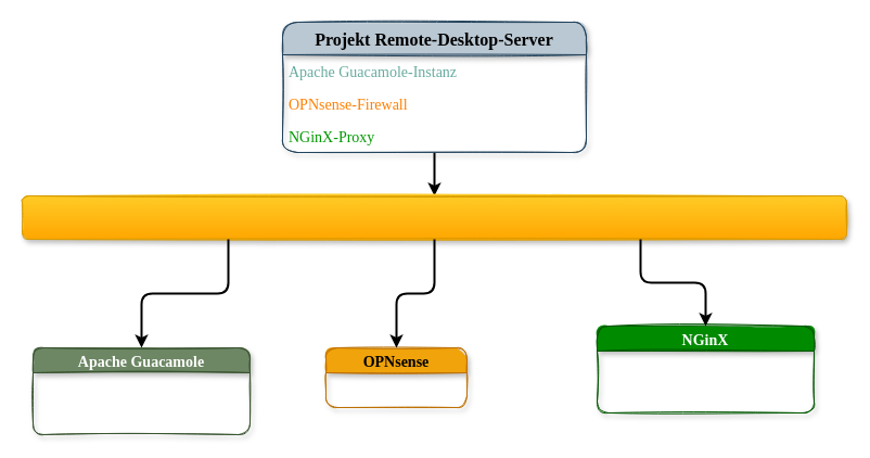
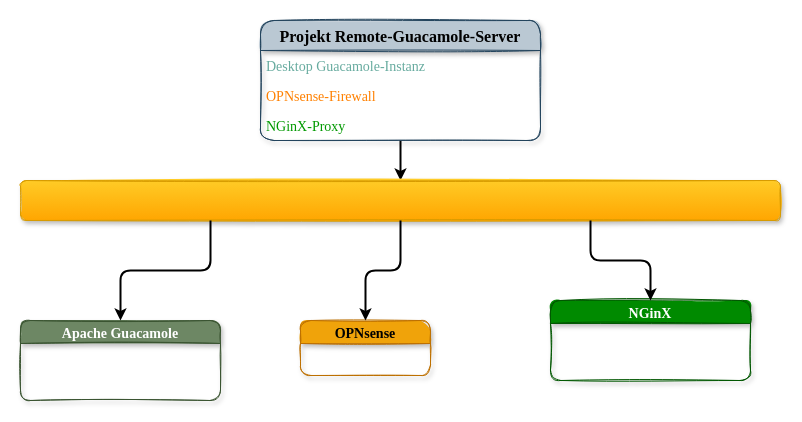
- <mxCell id="3" value="Projekt Remote-Desktop-Server" style="swimlane;fontStyle=1;childLayout=stackLayout;horizontal=1;startSize=30;horizontalStack=0;resizeParent=1;resizeParentMax=0;resizeLast=0;collapsible=1;marginBottom=0;sketch=1;shadow=1;rounded=1;fontFamily=Comic Sans MS;fontSize=16;flipH=1;fillColor=#bac8d3;strokeColor=#23445d;fillStyle=solid;" parent="1" vertex="1"><mxGeometry x="260" y="20" width="280" height="120" as="geometry" /></mxCell>
+ <mxCell id="3" value="Projekt Remote-Guacamole-Server" style="swimlane;fontStyle=1;childLayout=stackLayout;horizontal=1;startSize=30;horizontalStack=0;resizeParent=1;resizeParentMax=0;resizeLast=0;collapsible=1;marginBottom=0;sketch=1;shadow=1;rounded=1;fontFamily=Comic Sans MS;fontSize=16;flipH=1;fillColor=#bac8d3;strokeColor=#23445d;fillStyle=solid;" parent="1" vertex="1"><mxGeometry x="260" y="20" width="280" height="120" as="geometry" /></mxCell>
- <mxCell id="4" value="Apache Guacamole-Instanz" style="text;strokeColor=none;fillColor=none;align=left;verticalAlign=middle;spacingLeft=4;spacingRight=4;overflow=hidden;points=[[0,0.5],[1,0.5]];portConstraint=eastwest;rotatable=0;fontFamily=Comic Sans MS;labelPosition=center;verticalLabelPosition=middle;fontSize=14;labelBackgroundColor=none;fontColor=#67AB9F;" parent="3" vertex="1"><mxGeometry y="30" width="280" height="30" as="geometry" /></mxCell>
+ <mxCell id="4" value="Desktop Guacamole-Instanz" style="text;strokeColor=none;fillColor=none;align=left;verticalAlign=middle;spacingLeft=4;spacingRight=4;overflow=hidden;points=[[0,0.5],[1,0.5]];portConstraint=eastwest;rotatable=0;fontFamily=Comic Sans MS;labelPosition=center;verticalLabelPosition=middle;fontSize=14;labelBackgroundColor=none;fontColor=#67AB9F;" parent="3" vertex="1"><mxGeometry y="30" width="280" height="30" as="geometry" /></mxCell>
- <mxCell id="7" value="Apache Guacamole" style="swimlane;rounded=1;shadow=1;labelBackgroundColor=none;sketch=1;fontFamily=Comic Sans MS;fontSize=14;fillColor=#6d8764;strokeColor=#3A5431;fillStyle=solid;fontColor=#ffffff;" parent="1" vertex="1"><mxGeometry x="30" y="320" width="200" height="80" as="geometry" /></mxCell>
+ <mxCell id="7" value="Apache Guacamole" style="swimlane;rounded=1;shadow=1;labelBackgroundColor=none;sketch=1;fontFamily=Comic Sans MS;fontSize=14;fillColor=#6d8764;strokeColor=#3A5431;fillStyle=solid;fontColor=#ffffff;" parent="1" vertex="1"><mxGeometry x="20" y="320" width="200" height="80" as="geometry" /></mxCell>
